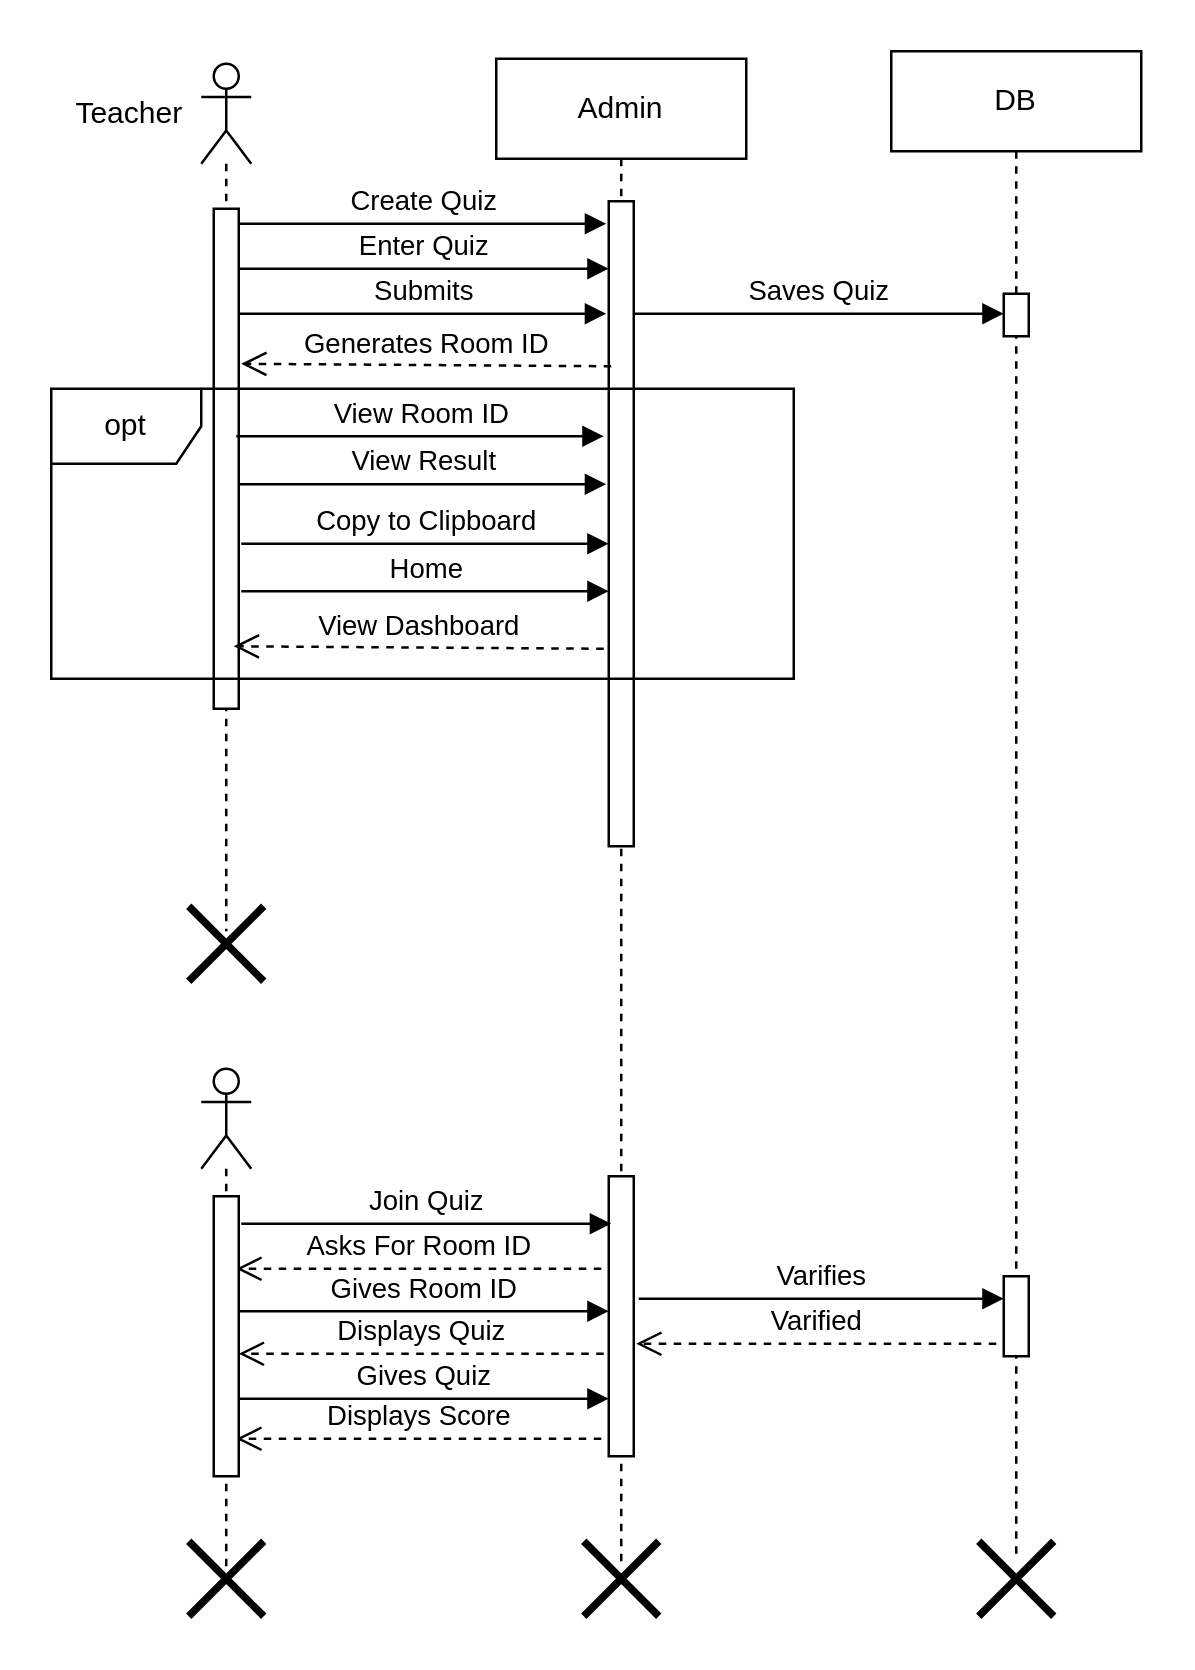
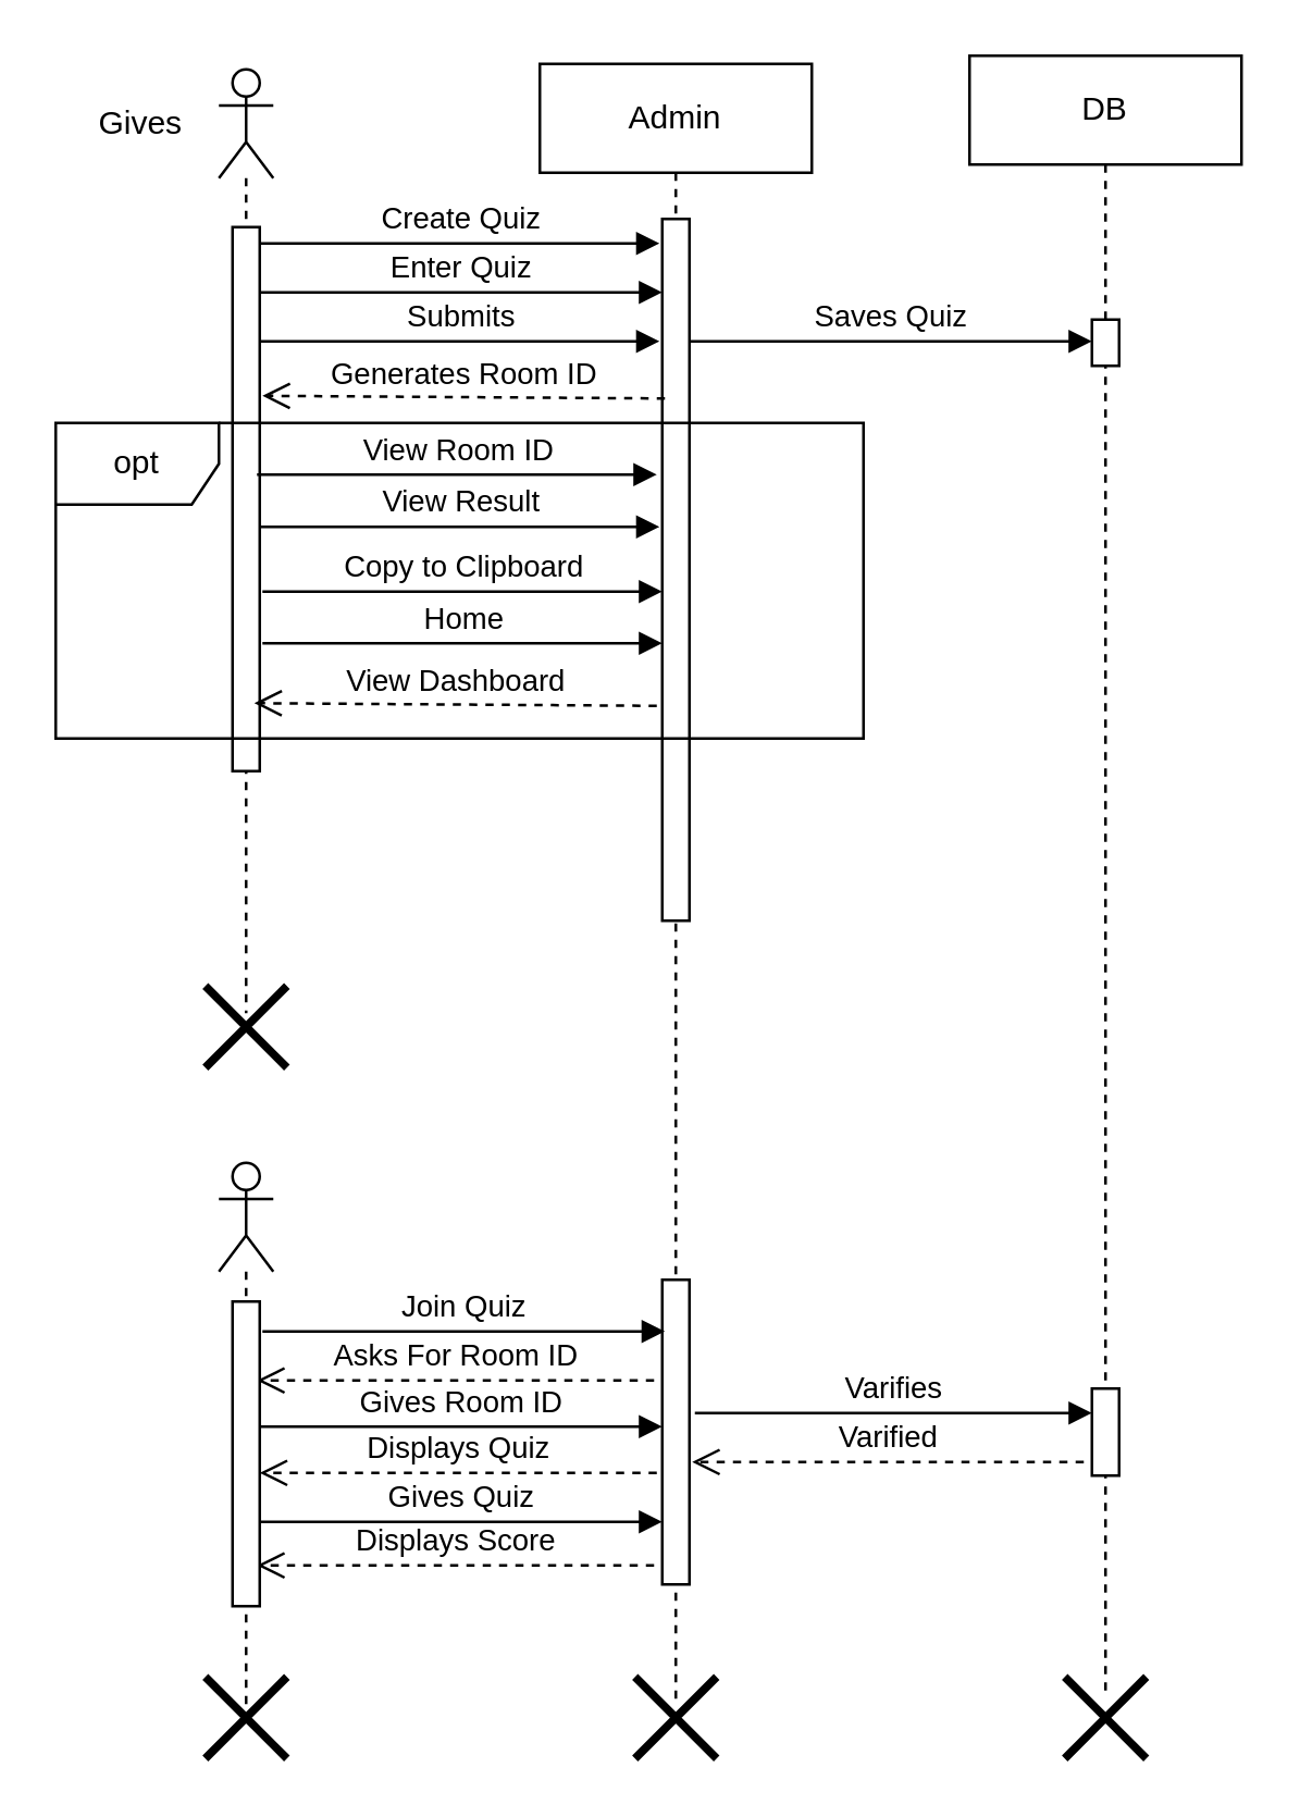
- <mxCell id="24" value="Teacher" style="text;html=1;align=center;verticalAlign=middle;resizable=0;points=[];autosize=1;strokeColor=none;fillColor=none;" parent="1" vertex="1"><mxGeometry x="20" y="32" width="61" height="26" as="geometry" /></mxCell>
+ <mxCell id="24" value="Gives" style="text;html=1;align=center;verticalAlign=middle;resizable=0;points=[];autosize=1;strokeColor=none;fillColor=none;" parent="1" vertex="1"><mxGeometry x="20" y="32" width="61" height="26" as="geometry" /></mxCell>
